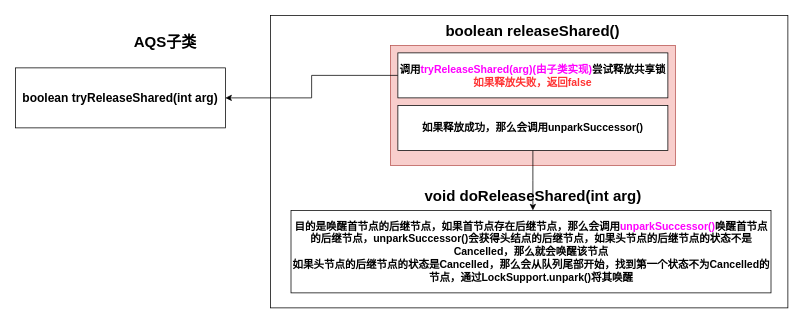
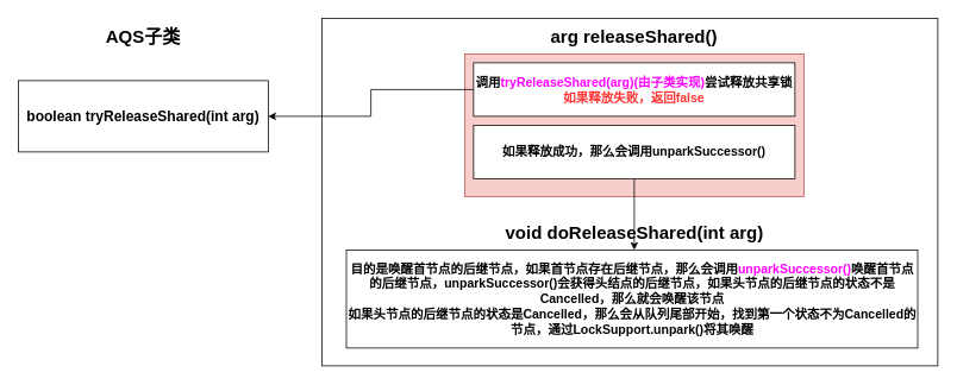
- <mxCell id="4" value="&lt;b&gt;&lt;font style=&quot;font-size: 20px&quot;&gt;boolean releaseShared()&lt;/font&gt;&lt;/b&gt;" style="text;html=1;strokeColor=none;fillColor=none;align=center;verticalAlign=middle;whiteSpace=wrap;rounded=0;" parent="1" vertex="1"><mxGeometry x="565" y="30" width="290" height="20" as="geometry" /></mxCell>
+ <mxCell id="4" value="&lt;b&gt;&lt;font style=&quot;font-size: 20px&quot;&gt;arg releaseShared()&lt;/font&gt;&lt;/b&gt;" style="text;html=1;strokeColor=none;fillColor=none;align=center;verticalAlign=middle;whiteSpace=wrap;rounded=0;" parent="1" vertex="1"><mxGeometry x="565" y="30" width="290" height="20" as="geometry" /></mxCell>
- <mxCell id="8" value="&lt;b&gt;&lt;font style=&quot;font-size: 20px&quot;&gt;AQS子类&lt;/font&gt;&lt;/b&gt;" style="text;html=1;strokeColor=none;fillColor=none;align=center;verticalAlign=middle;whiteSpace=wrap;rounded=0;" parent="1" vertex="1"><mxGeometry x="160" y="45" width="120" height="20" as="geometry" /></mxCell>
+ <mxCell id="8" value="&lt;b&gt;&lt;font style=&quot;font-size: 20px&quot;&gt;AQS子类&lt;/font&gt;&lt;/b&gt;" style="text;html=1;strokeColor=none;fillColor=none;align=center;verticalAlign=middle;whiteSpace=wrap;rounded=0;" parent="1" vertex="1"><mxGeometry x="100" y="30" width="120" height="20" as="geometry" /></mxCell>
